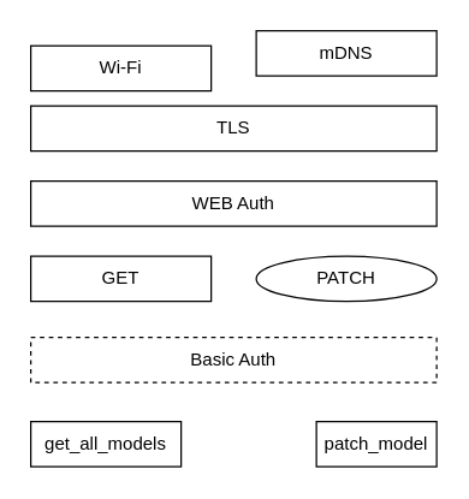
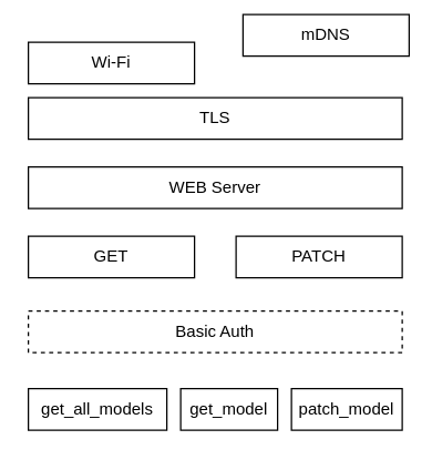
- <mxCell id="3" value="mDNS" style="rounded=0;whiteSpace=wrap;html=1;fillColor=none;" vertex="1" parent="1"><mxGeometry x="170" y="20" width="120" height="30" as="geometry" /></mxCell>
+ <mxCell id="3" value="mDNS" style="rounded=0;whiteSpace=wrap;html=1;fillColor=none;" vertex="1" parent="1"><mxGeometry x="175" y="10" width="120" height="30" as="geometry" /></mxCell>
- <mxCell id="4" value="WEB Auth" style="rounded=0;whiteSpace=wrap;html=1;fillColor=none;" vertex="1" parent="1"><mxGeometry x="20" y="120" width="270" height="30" as="geometry" /></mxCell>
+ <mxCell id="4" value="WEB Server" style="rounded=0;whiteSpace=wrap;html=1;fillColor=none;" vertex="1" parent="1"><mxGeometry x="20" y="120" width="270" height="30" as="geometry" /></mxCell>
- <mxCell id="8" value="PATCH" style="ellipse;whiteSpace=wrap;html=1;fillColor=none;" vertex="1" parent="1"><mxGeometry x="170" y="170" width="120" height="30" as="geometry" /></mxCell>
+ <mxCell id="8" value="PATCH" style="rounded=0;whiteSpace=wrap;html=1;fillColor=none;" vertex="1" parent="1"><mxGeometry x="170" y="170" width="120" height="30" as="geometry" /></mxCell>
+ <mxCell id="10" value="get_model" style="rounded=0;whiteSpace=wrap;html=1;fillColor=none;" vertex="1" parent="1"><mxGeometry x="130" y="280" width="70" height="30" as="geometry" /></mxCell>
